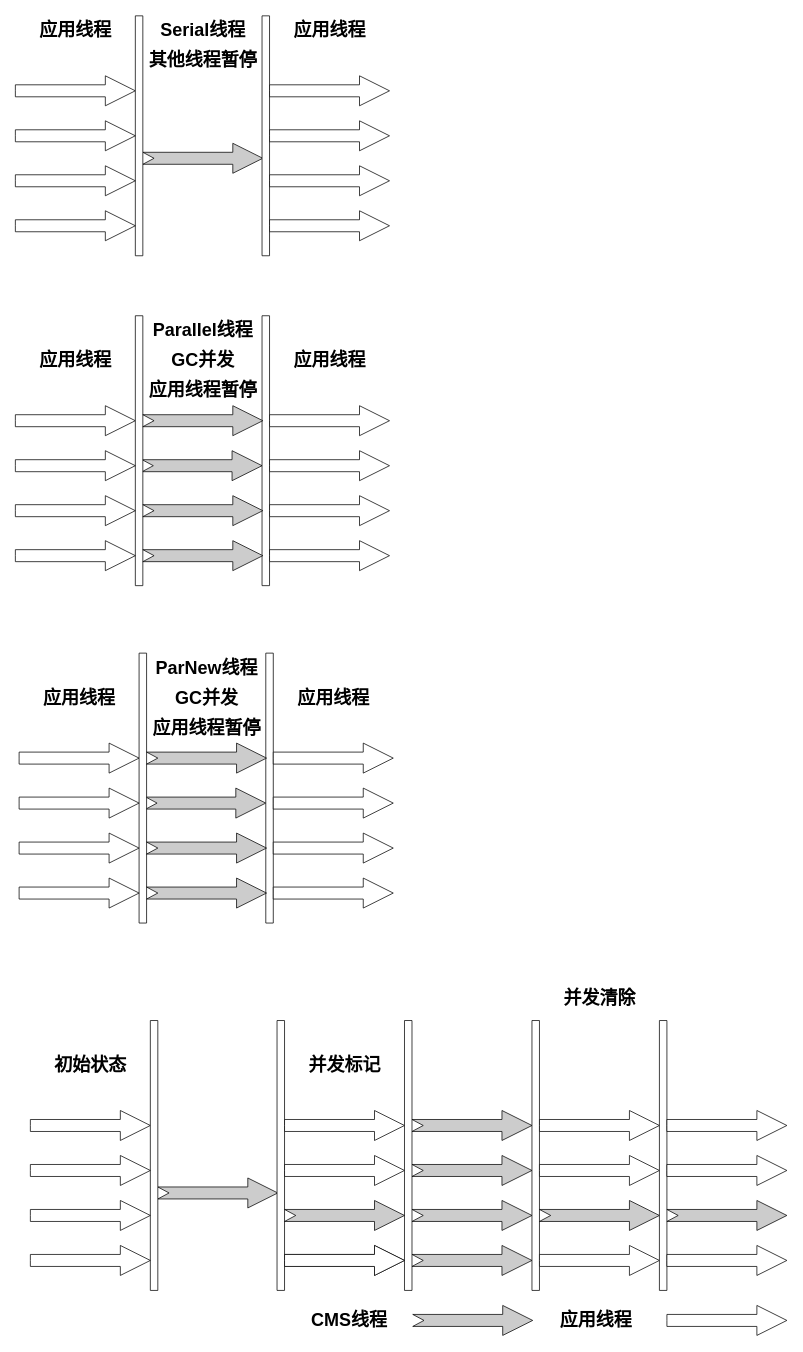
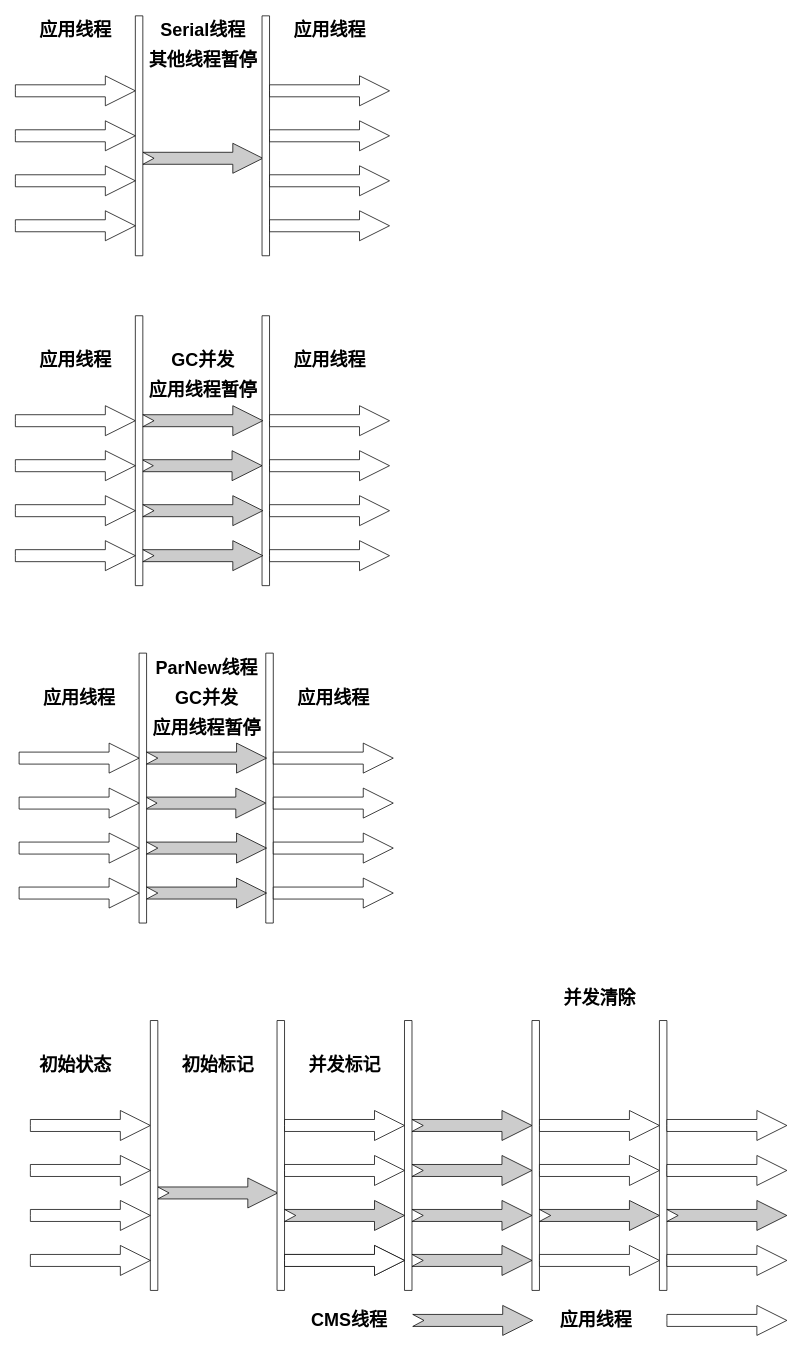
- <mxCell id="25" value="Parallel线程" style="text;strokeColor=none;fillColor=none;html=1;fontSize=24;fontStyle=1;verticalAlign=middle;align=center;" parent="1" vertex="1"><mxGeometry x="195" y="420" width="150" height="40" as="geometry" /></mxCell>
- <mxCell id="62" value="初始状态" style="text;strokeColor=none;fillColor=none;html=1;fontSize=24;fontStyle=1;verticalAlign=middle;align=center;" parent="1" vertex="1"><mxGeometry x="45" y="1400" width="150" height="40" as="geometry" /></mxCell>
+ <mxCell id="62" value="初始状态" style="text;strokeColor=none;fillColor=none;html=1;fontSize=24;fontStyle=1;verticalAlign=middle;align=center;" parent="1" vertex="1"><mxGeometry x="25" y="1400" width="150" height="40" as="geometry" /></mxCell>
+ <mxCell id="74" value="初始标记" style="text;strokeColor=none;fillColor=none;html=1;fontSize=24;fontStyle=1;verticalAlign=middle;align=center;" parent="1" vertex="1"><mxGeometry x="215" y="1400" width="150" height="40" as="geometry" /></mxCell>
